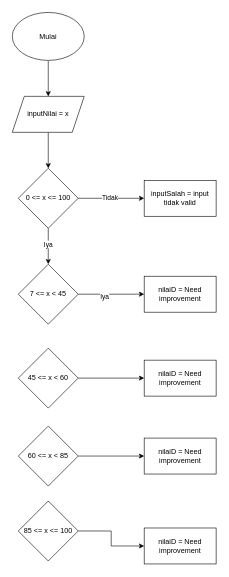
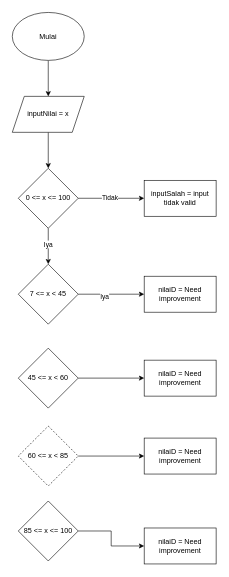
- <mxCell id="19" value="60 &amp;lt;= x &amp;lt; 85" style="rhombus;whiteSpace=wrap;html=1;fillColor=light-dark(#FFFFFF,#FFFFFF);fontColor=light-dark(#000000,#0F0F0F);" vertex="1" parent="1"><mxGeometry x="30" y="710" width="100" height="100" as="geometry" /></mxCell>
+ <mxCell id="19" value="60 &amp;lt;= x &amp;lt; 85" style="rhombus;whiteSpace=wrap;html=1;fillColor=light-dark(#FFFFFF,#FFFFFF);fontColor=light-dark(#000000,#0F0F0F);dashed=1;" vertex="1" parent="1"><mxGeometry x="30" y="710" width="100" height="100" as="geometry" /></mxCell>
